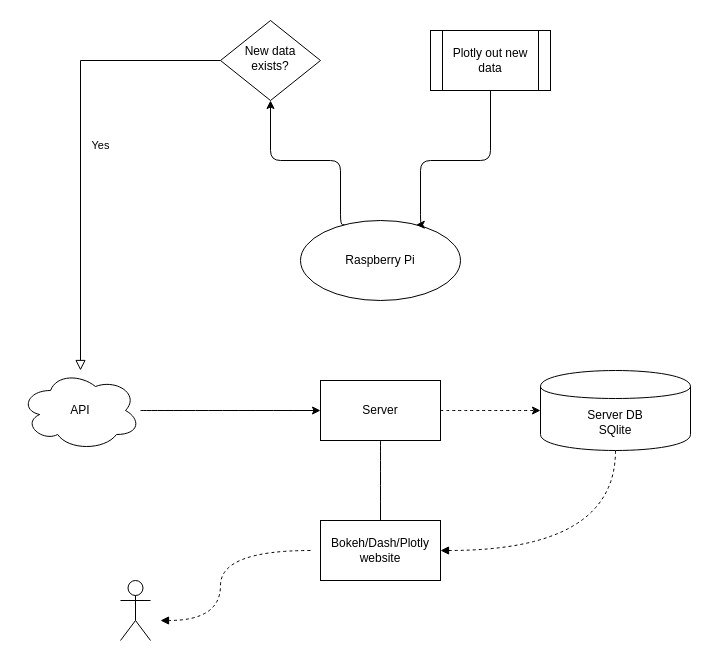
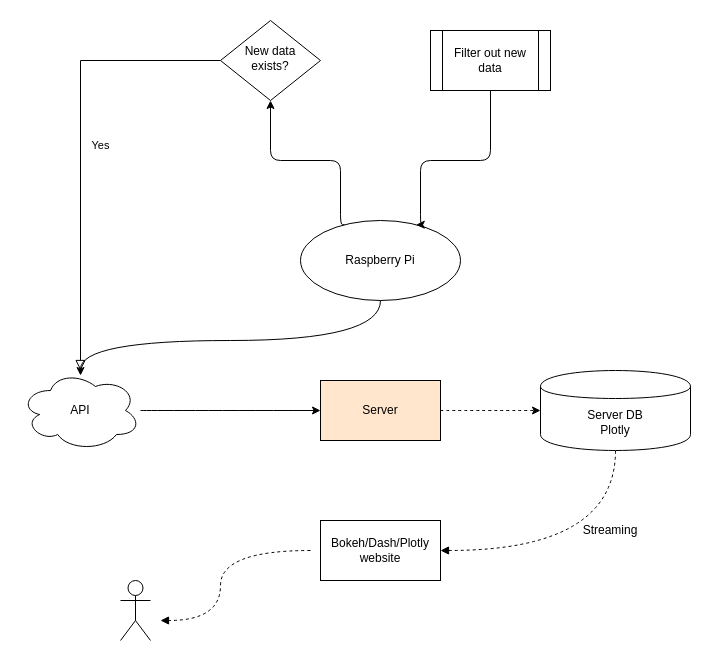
- <mxCell id="10" value="&lt;span&gt;Plotly out new data&lt;/span&gt;" style="shape=process;whiteSpace=wrap;html=1;backgroundOutline=1;" parent="1" vertex="1"><mxGeometry x="430" y="30" width="120" height="60" as="geometry" /></mxCell>
+ <mxCell id="10" value="&lt;span&gt;Filter out new data&lt;/span&gt;" style="shape=process;whiteSpace=wrap;html=1;backgroundOutline=1;" parent="1" vertex="1"><mxGeometry x="430" y="30" width="120" height="60" as="geometry" /></mxCell>
+ <mxCell id="8" value="" style="endArrow=none;startArrow=classic;html=1;exitX=0.5;exitY=0.063;exitDx=0;exitDy=0;exitPerimeter=0;entryX=0.5;entryY=1;entryDx=0;entryDy=0;edgeStyle=orthogonalEdgeStyle;curved=1;endFill=0;" parent="1" source="7" target="5" edge="1"><mxGeometry width="50" height="50" relative="1" as="geometry"><mxPoint x="370" y="380" as="sourcePoint" /><mxPoint x="420" y="330" as="targetPoint" /><Array as="points"><mxPoint x="80" y="340" /><mxPoint x="380" y="340" /></Array></mxGeometry></mxCell>
- <mxCell id="13" value="Server" style="rounded=0;whiteSpace=wrap;html=1;" parent="1" vertex="1"><mxGeometry x="320" y="380" width="120" height="60" as="geometry" /></mxCell>
+ <mxCell id="13" value="Server" style="rounded=0;whiteSpace=wrap;html=1;fillColor=#ffe6cc;" parent="1" vertex="1"><mxGeometry x="320" y="380" width="120" height="60" as="geometry" /></mxCell>
- <mxCell id="16" value="Server DB&lt;br&gt;SQlite" style="shape=cylinder;whiteSpace=wrap;html=1;boundedLbl=1;backgroundOutline=1;" parent="1" vertex="1"><mxGeometry x="540" y="370" width="150" height="80" as="geometry" /></mxCell>
+ <mxCell id="16" value="Server DB&lt;br&gt;Plotly" style="shape=cylinder;whiteSpace=wrap;html=1;boundedLbl=1;backgroundOutline=1;" parent="1" vertex="1"><mxGeometry x="540" y="370" width="150" height="80" as="geometry" /></mxCell>
- <mxCell id="12" value="" style="edgeStyle=orthogonalEdgeStyle;curved=1;rounded=0;orthogonalLoop=1;jettySize=auto;html=1;endArrow=none;endFill=0;" parent="1" source="13" target="15" edge="1"><mxGeometry relative="1" as="geometry" /></mxCell>
+ <mxCell id="17" value="Streaming" style="text;html=1;strokeColor=none;fillColor=none;align=center;verticalAlign=middle;whiteSpace=wrap;rounded=0;" parent="1" vertex="1"><mxGeometry x="580" y="520" width="60" height="20" as="geometry" /></mxCell>
